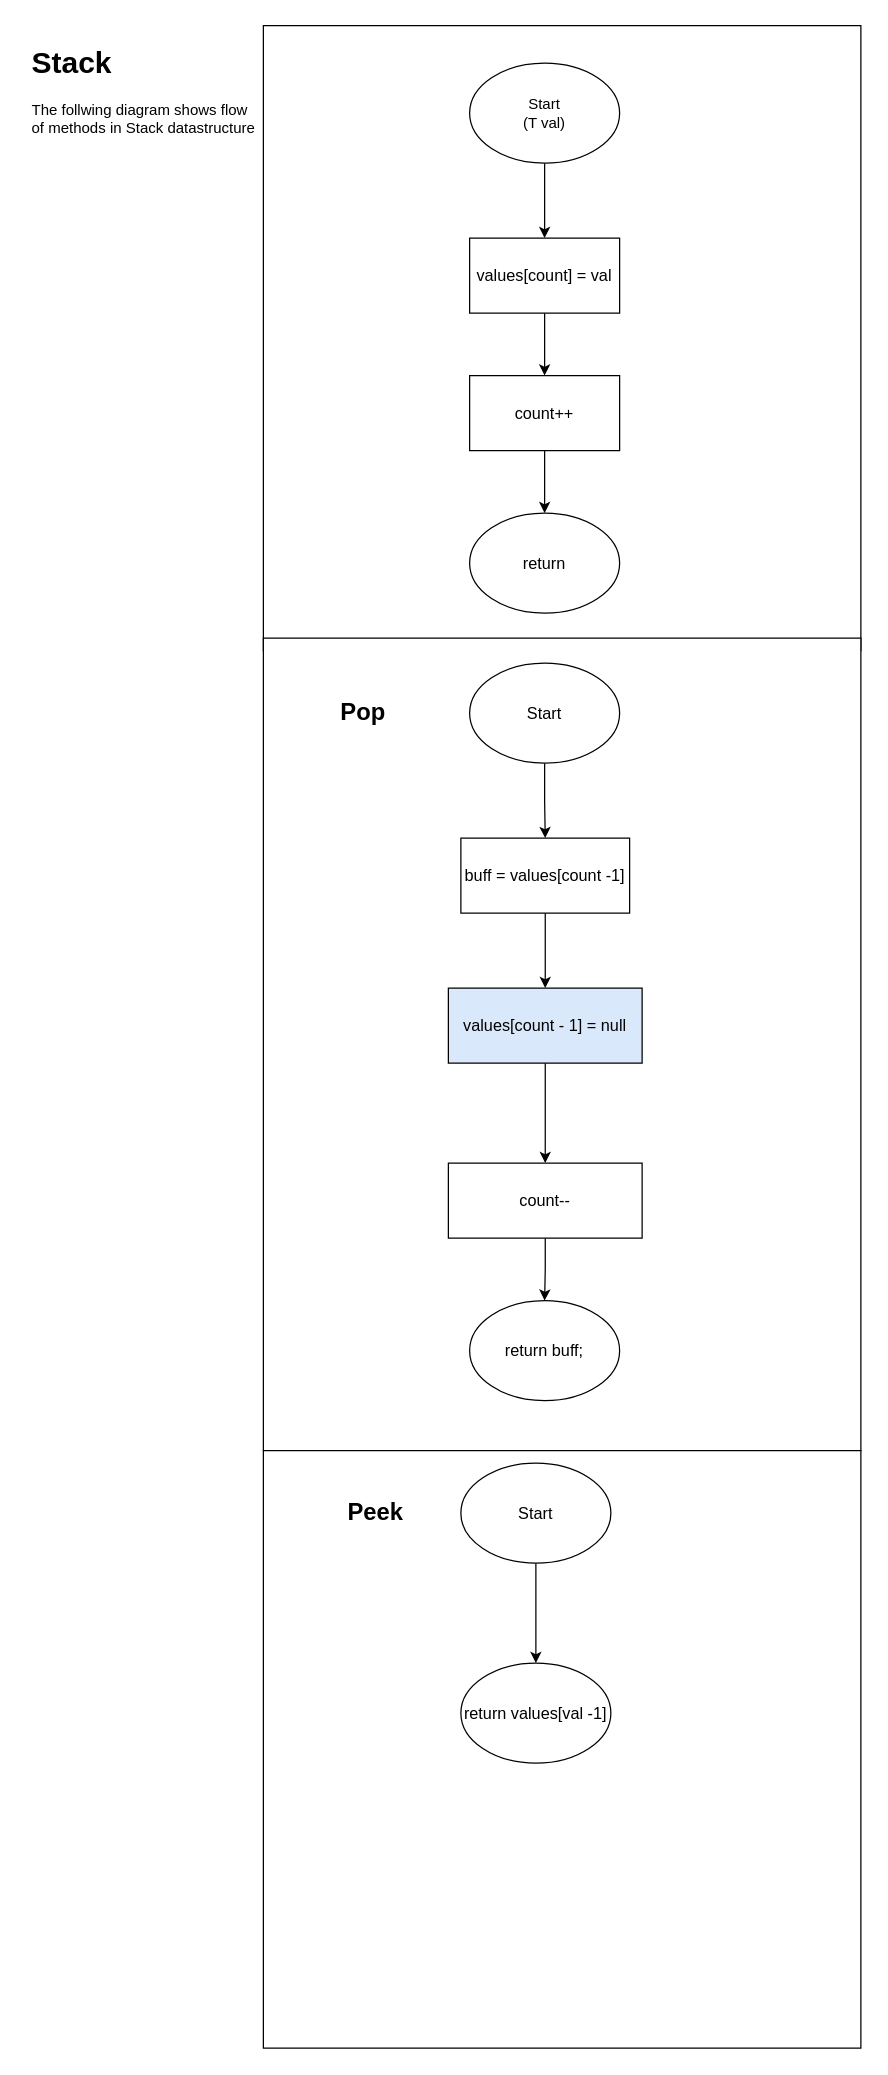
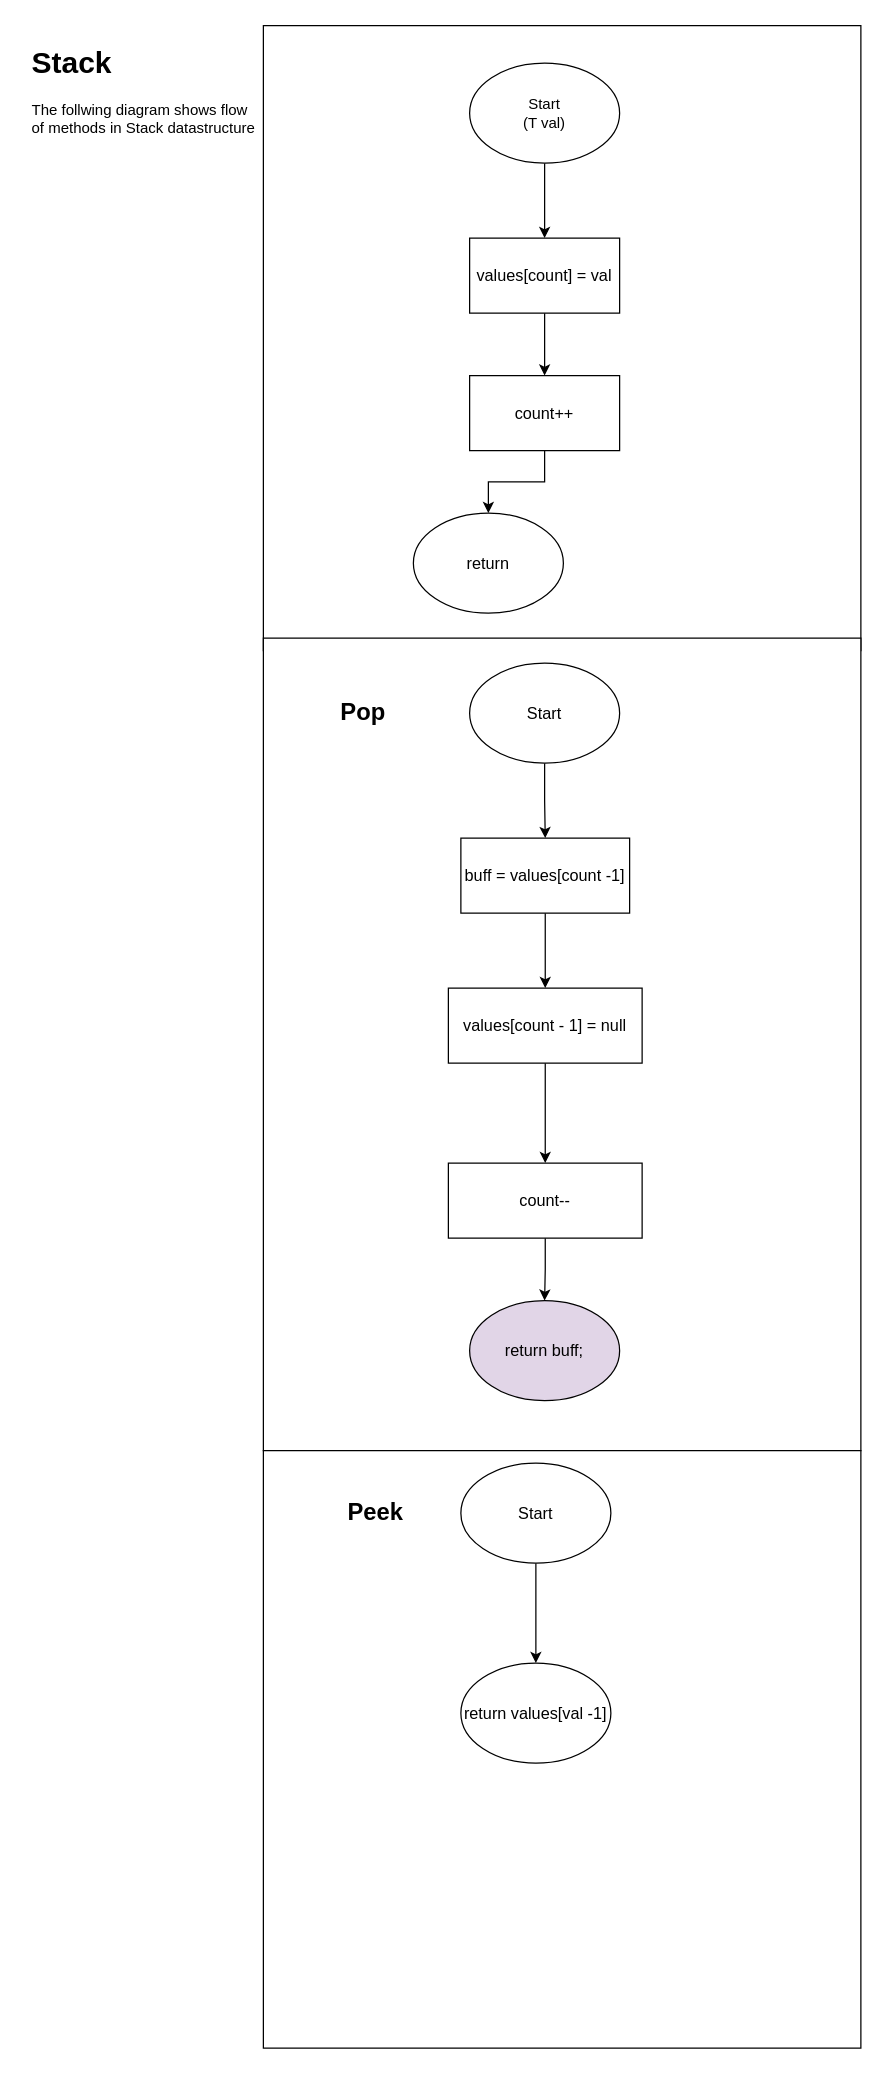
- <mxCell id="12" value="return" style="ellipse;whiteSpace=wrap;html=1;fontSize=13;" vertex="1" parent="1"><mxGeometry x="375" y="410" width="120" height="80" as="geometry" /></mxCell>
+ <mxCell id="12" value="return" style="ellipse;whiteSpace=wrap;html=1;fontSize=13;" vertex="1" parent="1"><mxGeometry x="330" y="410" width="120" height="80" as="geometry" /></mxCell>
- <mxCell id="19" value="values[count - 1] = null" style="rounded=0;whiteSpace=wrap;html=1;fontSize=13;fillColor=#dae8fc;" vertex="1" parent="1"><mxGeometry x="358" y="790" width="155" height="60" as="geometry" /></mxCell>
+ <mxCell id="19" value="values[count - 1] = null" style="rounded=0;whiteSpace=wrap;html=1;fontSize=13;" vertex="1" parent="1"><mxGeometry x="358" y="790" width="155" height="60" as="geometry" /></mxCell>
- <mxCell id="22" value="return buff;" style="ellipse;whiteSpace=wrap;html=1;fontSize=13;" vertex="1" parent="1"><mxGeometry x="375" y="1040" width="120" height="80" as="geometry" /></mxCell>
+ <mxCell id="22" value="return buff;" style="ellipse;whiteSpace=wrap;html=1;fontSize=13;fillColor=#e1d5e7;" vertex="1" parent="1"><mxGeometry x="375" y="1040" width="120" height="80" as="geometry" /></mxCell>
